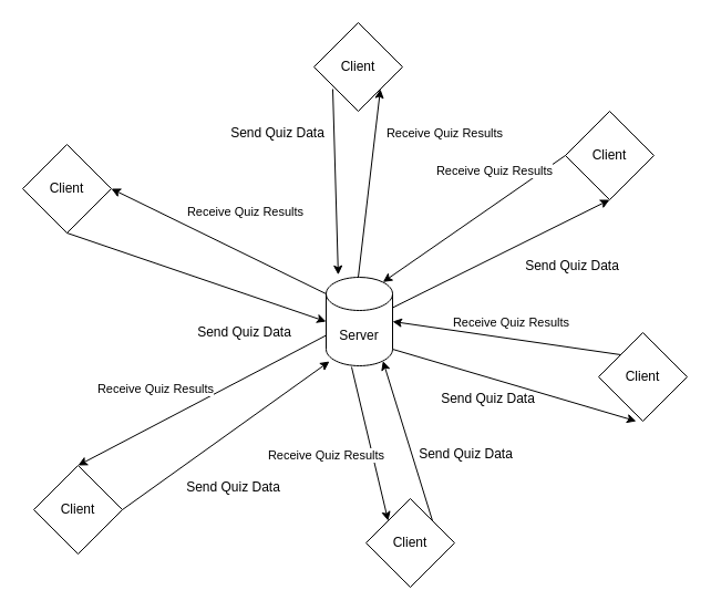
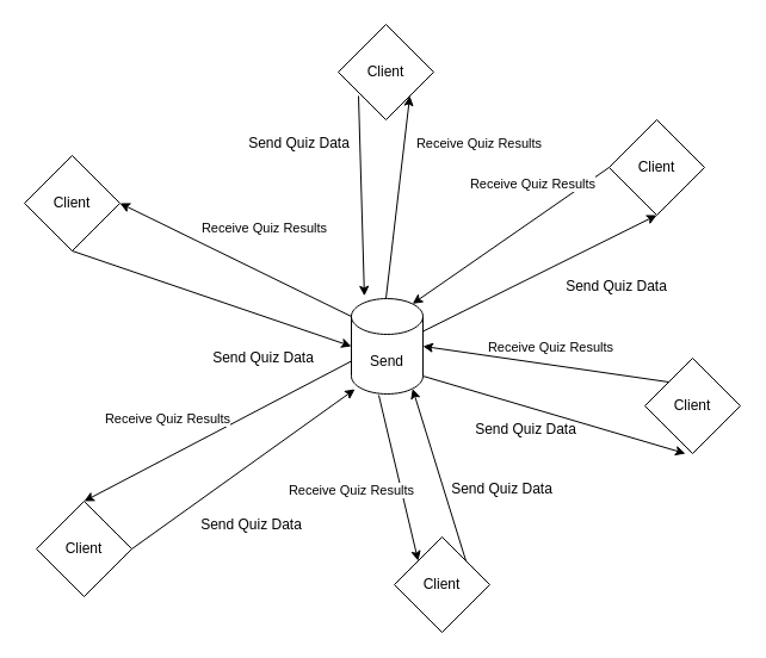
- <mxCell id="3" value="Server" style="shape=cylinder3;whiteSpace=wrap;html=1;boundedLbl=1;backgroundOutline=1;size=15;" vertex="1" parent="1"><mxGeometry x="294" y="250" width="60" height="80" as="geometry" /></mxCell>
+ <mxCell id="3" value="Send" style="shape=cylinder3;whiteSpace=wrap;html=1;boundedLbl=1;backgroundOutline=1;size=15;" vertex="1" parent="1"><mxGeometry x="294" y="250" width="60" height="80" as="geometry" /></mxCell>
